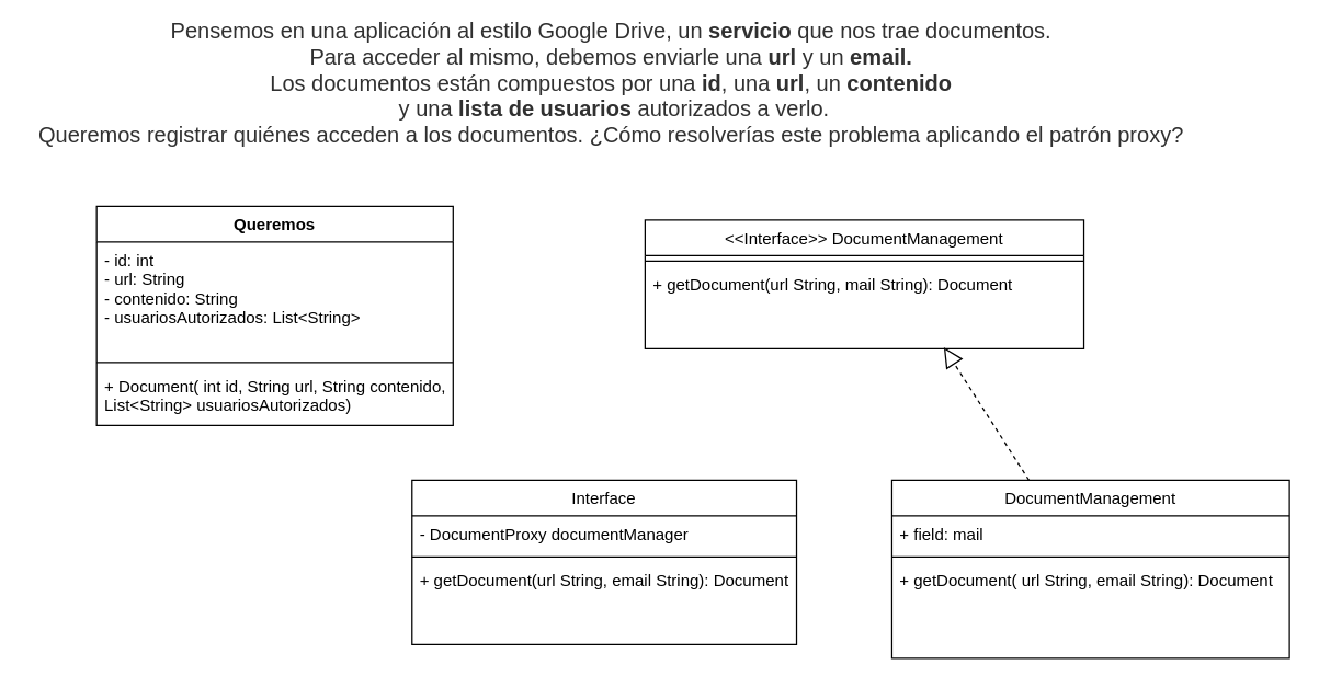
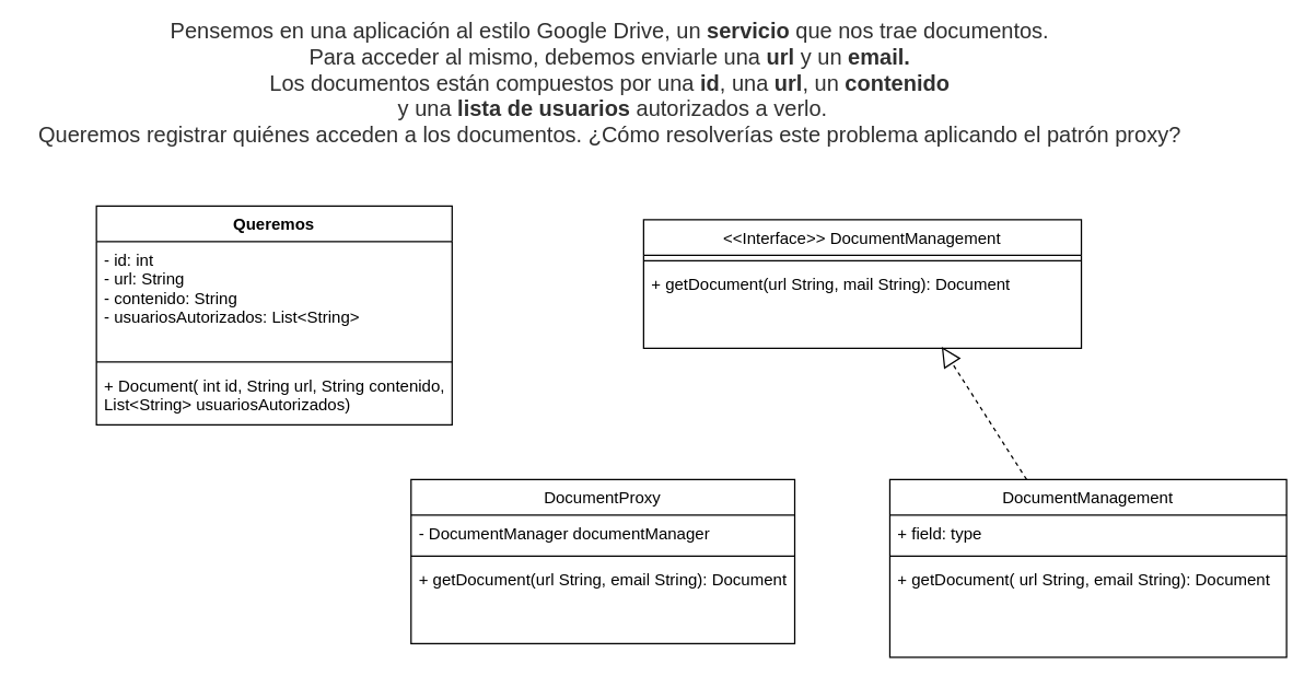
- <mxCell id="6" value="Interface" style="swimlane;fontStyle=0;align=center;verticalAlign=top;childLayout=stackLayout;horizontal=1;startSize=26;horizontalStack=0;resizeParent=1;resizeParentMax=0;resizeLast=0;collapsible=1;marginBottom=0;" vertex="1" parent="1"><mxGeometry x="300" y="350" width="280.47" height="120" as="geometry" /></mxCell>
+ <mxCell id="6" value="DocumentProxy" style="swimlane;fontStyle=0;align=center;verticalAlign=top;childLayout=stackLayout;horizontal=1;startSize=26;horizontalStack=0;resizeParent=1;resizeParentMax=0;resizeLast=0;collapsible=1;marginBottom=0;" vertex="1" parent="1"><mxGeometry x="300" y="350" width="280.47" height="120" as="geometry" /></mxCell>
- <mxCell id="7" value="- DocumentProxy documentManager" style="text;strokeColor=none;fillColor=none;align=left;verticalAlign=top;spacingLeft=4;spacingRight=4;overflow=hidden;rotatable=0;points=[[0,0.5],[1,0.5]];portConstraint=eastwest;" vertex="1" parent="6"><mxGeometry y="26" width="280.47" height="26" as="geometry" /></mxCell>
+ <mxCell id="7" value="- DocumentManager documentManager" style="text;strokeColor=none;fillColor=none;align=left;verticalAlign=top;spacingLeft=4;spacingRight=4;overflow=hidden;rotatable=0;points=[[0,0.5],[1,0.5]];portConstraint=eastwest;" vertex="1" parent="6"><mxGeometry y="26" width="280.47" height="26" as="geometry" /></mxCell>
- <mxCell id="11" value="+ field: mail" style="text;strokeColor=none;fillColor=none;align=left;verticalAlign=top;spacingLeft=4;spacingRight=4;overflow=hidden;rotatable=0;points=[[0,0.5],[1,0.5]];portConstraint=eastwest;" vertex="1" parent="10"><mxGeometry y="26" width="290" height="26" as="geometry" /></mxCell>
+ <mxCell id="11" value="+ field: type" style="text;strokeColor=none;fillColor=none;align=left;verticalAlign=top;spacingLeft=4;spacingRight=4;overflow=hidden;rotatable=0;points=[[0,0.5],[1,0.5]];portConstraint=eastwest;" vertex="1" parent="10"><mxGeometry y="26" width="290" height="26" as="geometry" /></mxCell>
